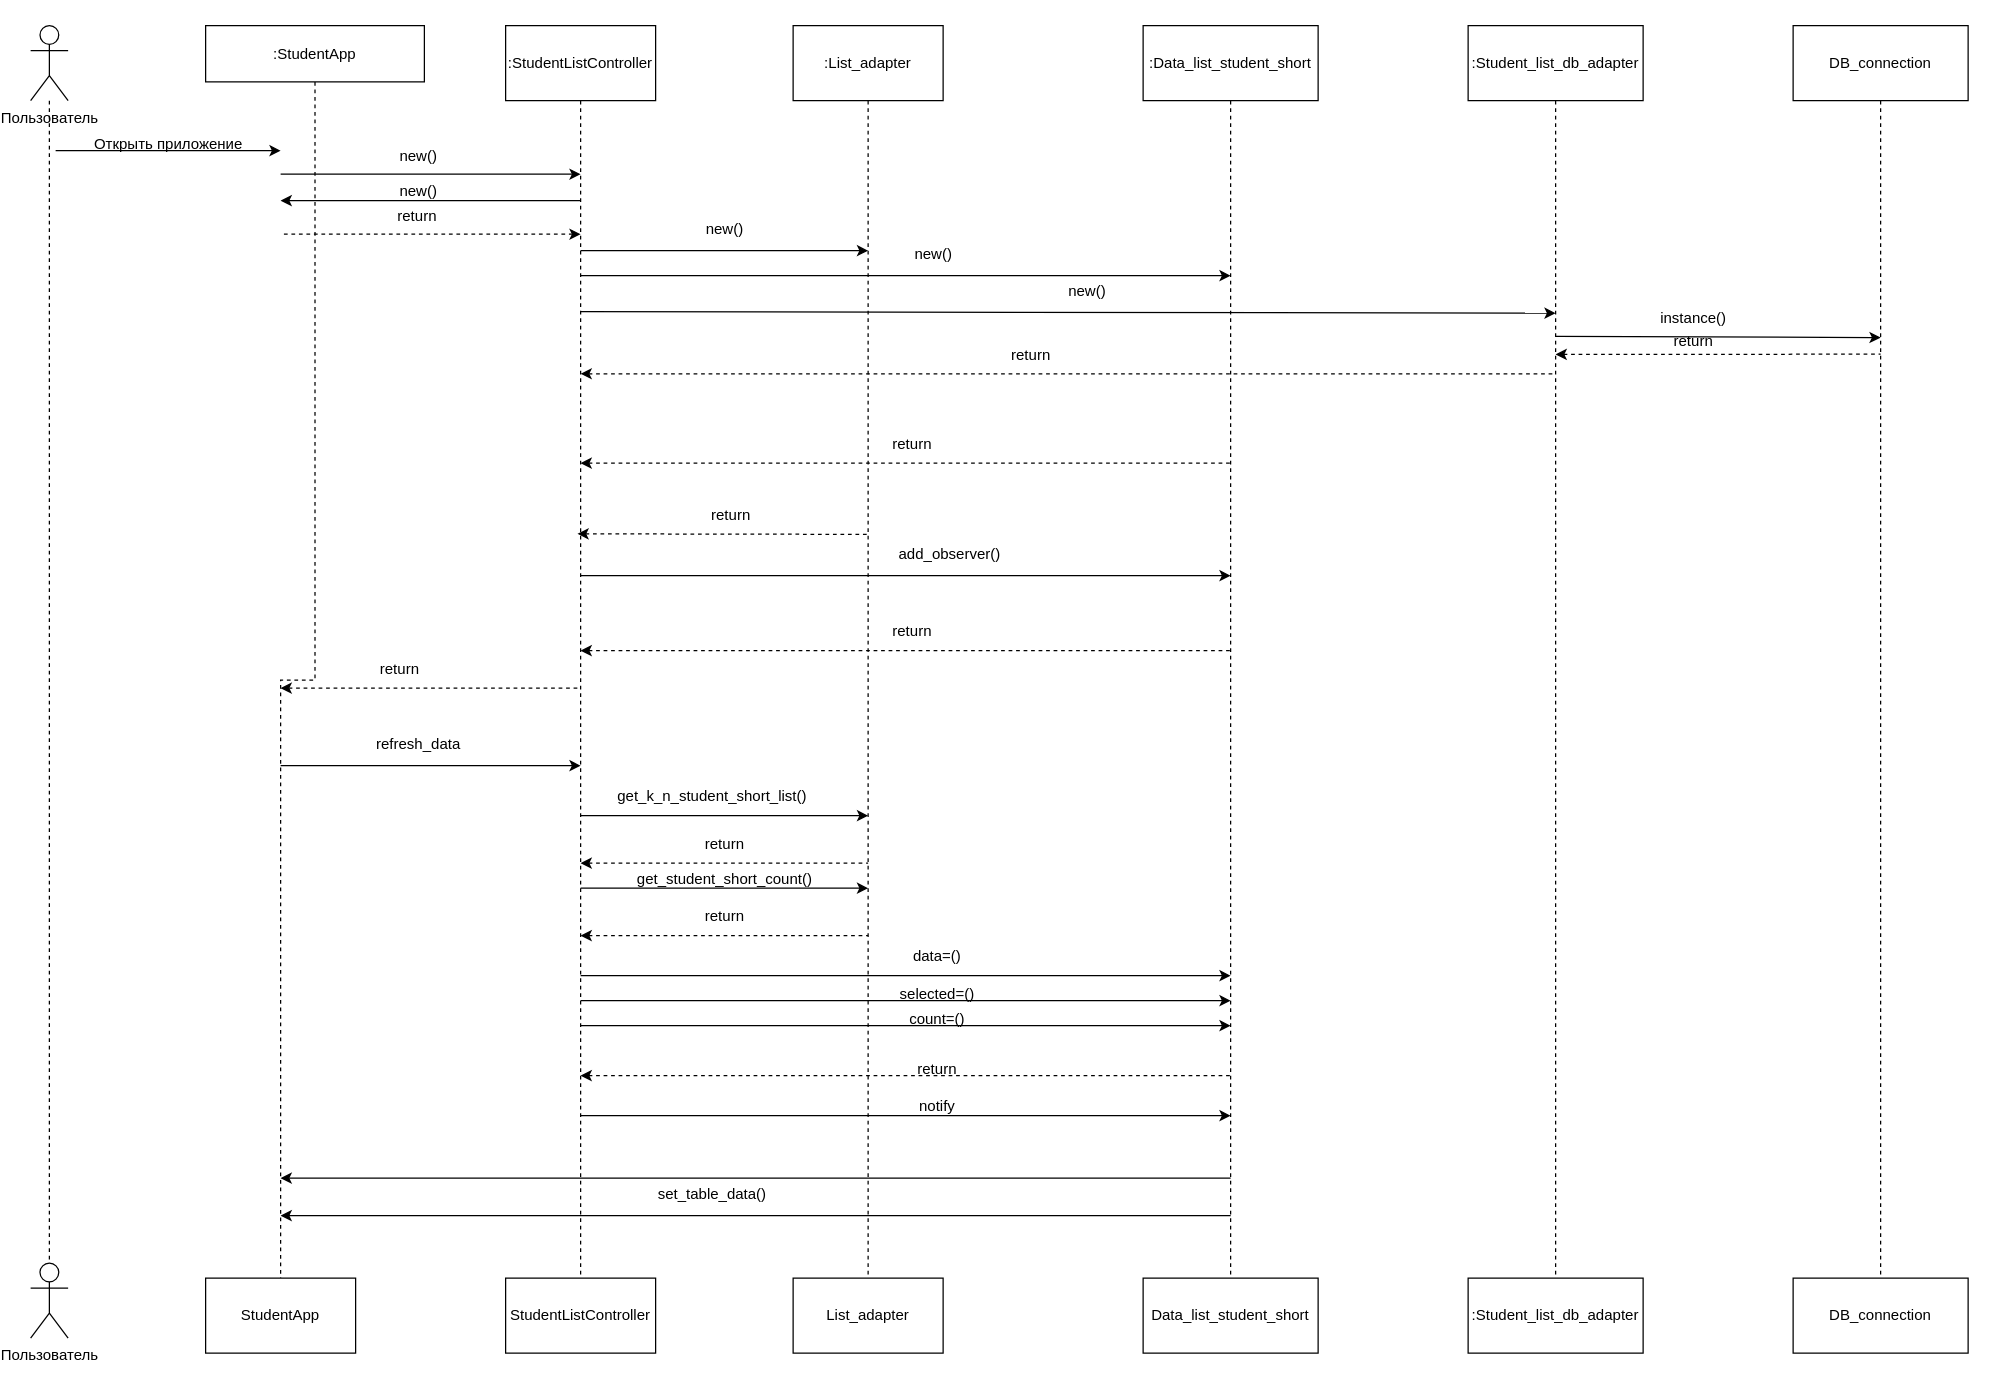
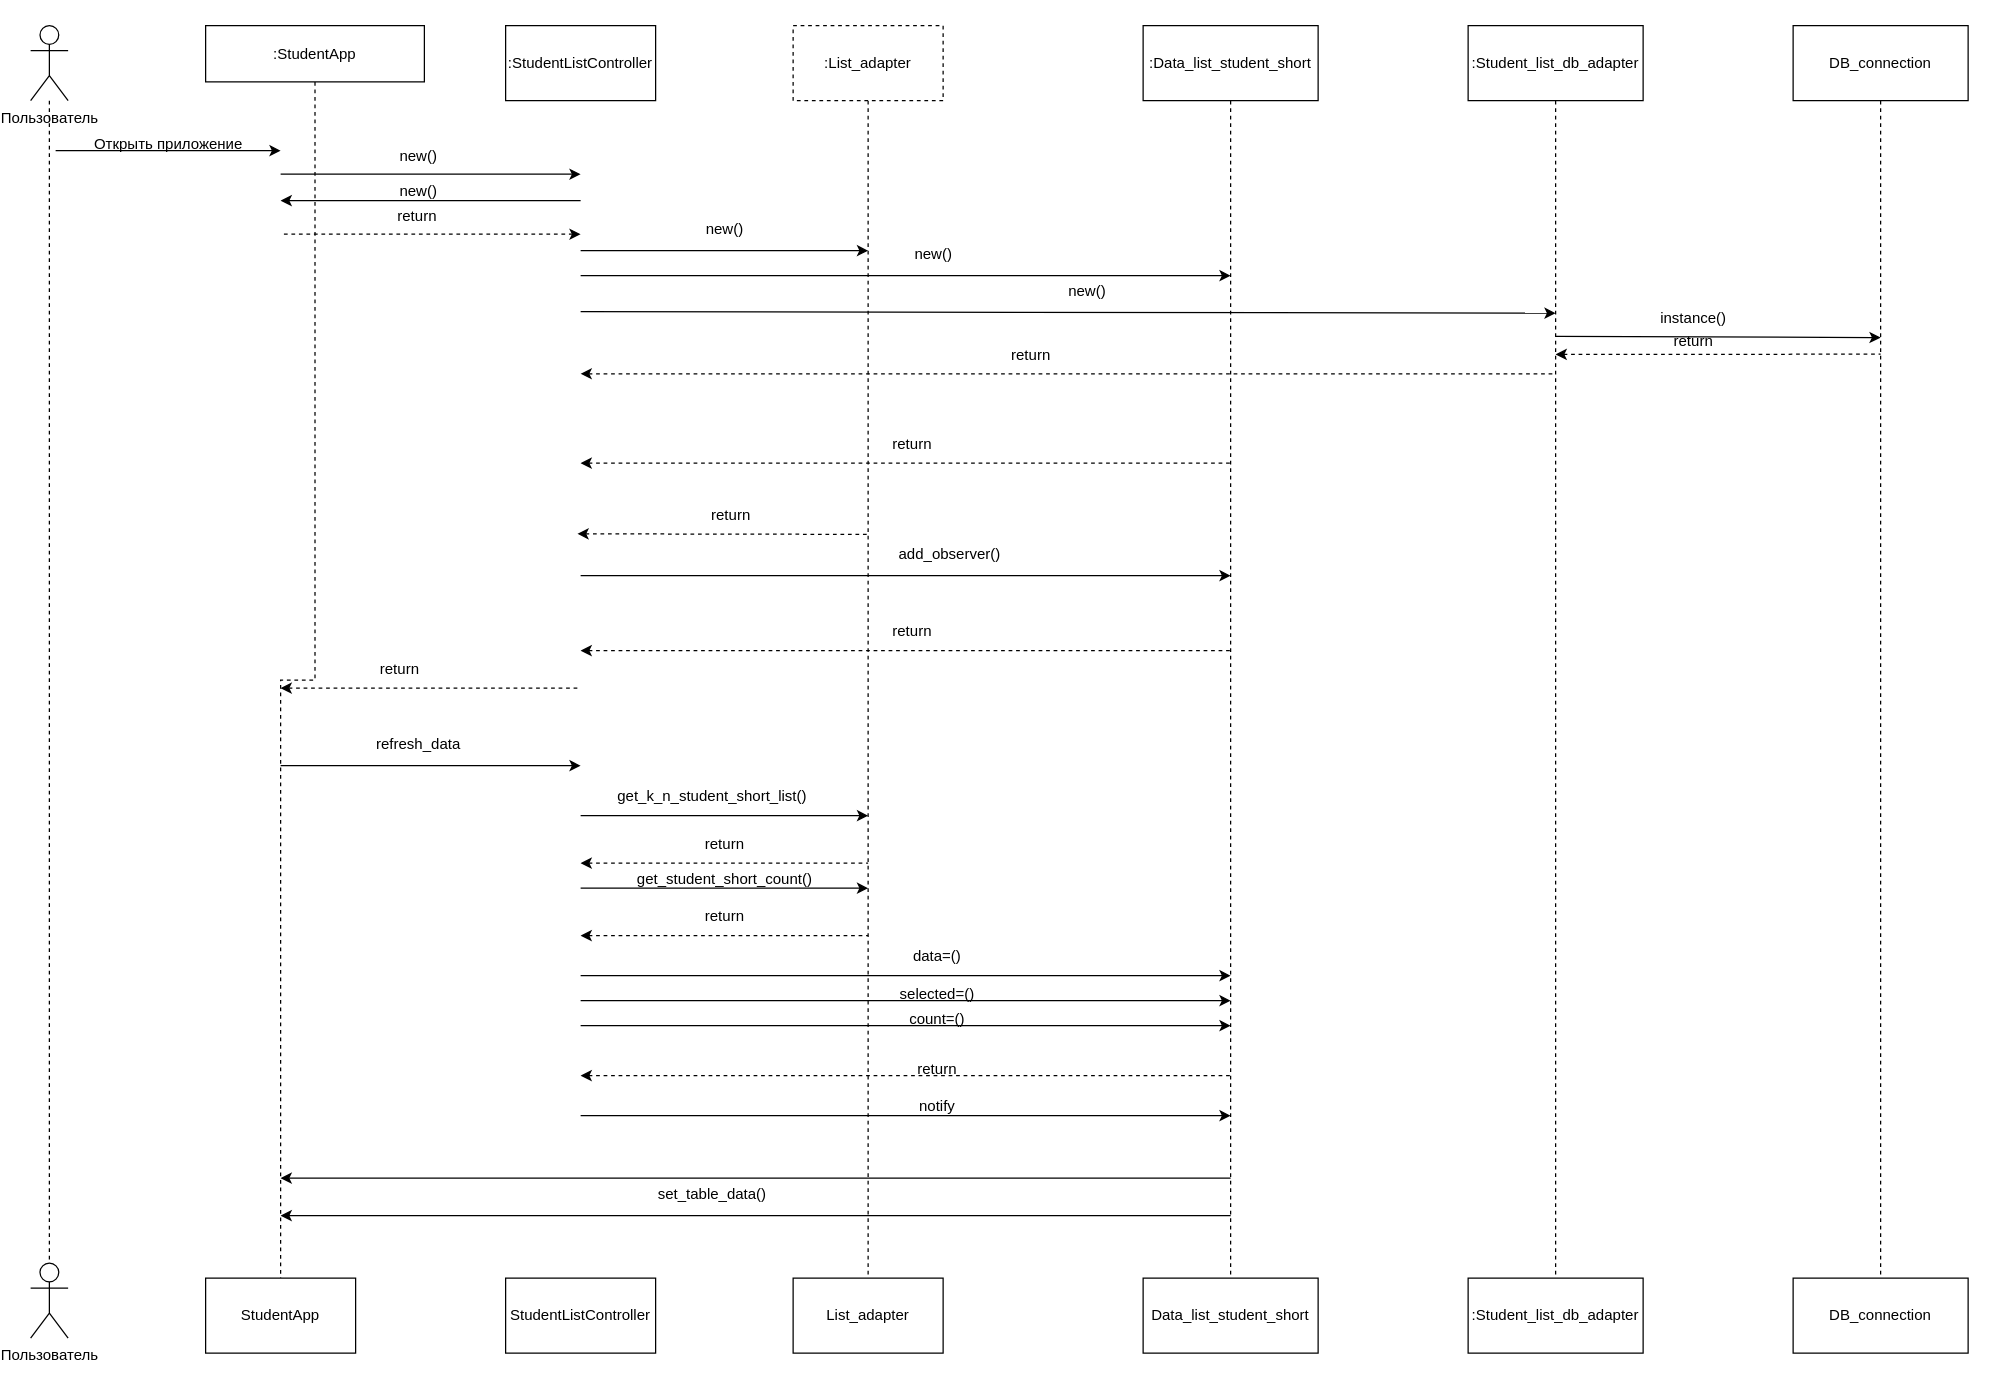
- <mxCell id="16" value=":List_adapter" style="rounded=0;whiteSpace=wrap;html=1;" parent="1" vertex="1"><mxGeometry x="630" y="20" width="120" height="60" as="geometry" /></mxCell>
+ <mxCell id="16" value=":List_adapter" style="rounded=0;whiteSpace=wrap;html=1;dashed=1;" parent="1" vertex="1"><mxGeometry x="630" y="20" width="120" height="60" as="geometry" /></mxCell>
- <mxCell id="8" style="edgeStyle=orthogonalEdgeStyle;rounded=0;orthogonalLoop=1;jettySize=auto;html=1;exitX=0.5;exitY=1;exitDx=0;exitDy=0;entryX=0.5;entryY=0;entryDx=0;entryDy=0;dashed=1;endArrow=none;endFill=0;" parent="1" source="9" target="10" edge="1"><mxGeometry relative="1" as="geometry" /></mxCell>
